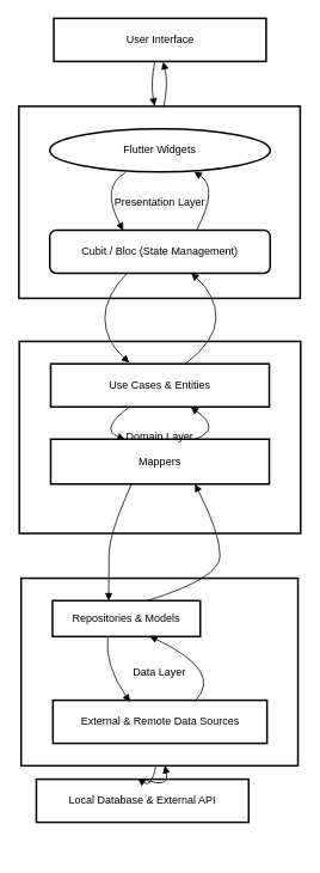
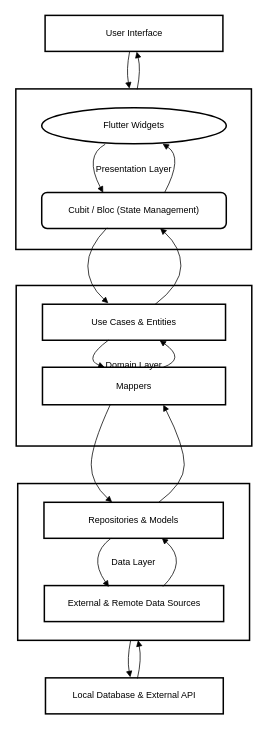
- <mxCell id="9" value="Repositories &amp; Models" style="whiteSpace=wrap;strokeWidth=2;fillColor=none;" parent="1" vertex="1"><mxGeometry x="58" y="669" width="165" height="40" as="geometry" /></mxCell>
+ <mxCell id="9" value="Repositories &amp; Models" style="whiteSpace=wrap;strokeWidth=2;fillColor=none;" parent="1" vertex="1"><mxGeometry x="58" y="669" width="239" height="48" as="geometry" /></mxCell>
- <mxCell id="10" value="Local Database &amp; External API" style="whiteSpace=wrap;strokeWidth=2;fillColor=none;" parent="1" vertex="1"><mxGeometry x="40" y="868" width="237" height="48" as="geometry" /></mxCell>
+ <mxCell id="10" value="Local Database &amp; External API" style="whiteSpace=wrap;strokeWidth=2;fillColor=none;" parent="1" vertex="1"><mxGeometry x="60" y="903" width="237" height="48" as="geometry" /></mxCell>
